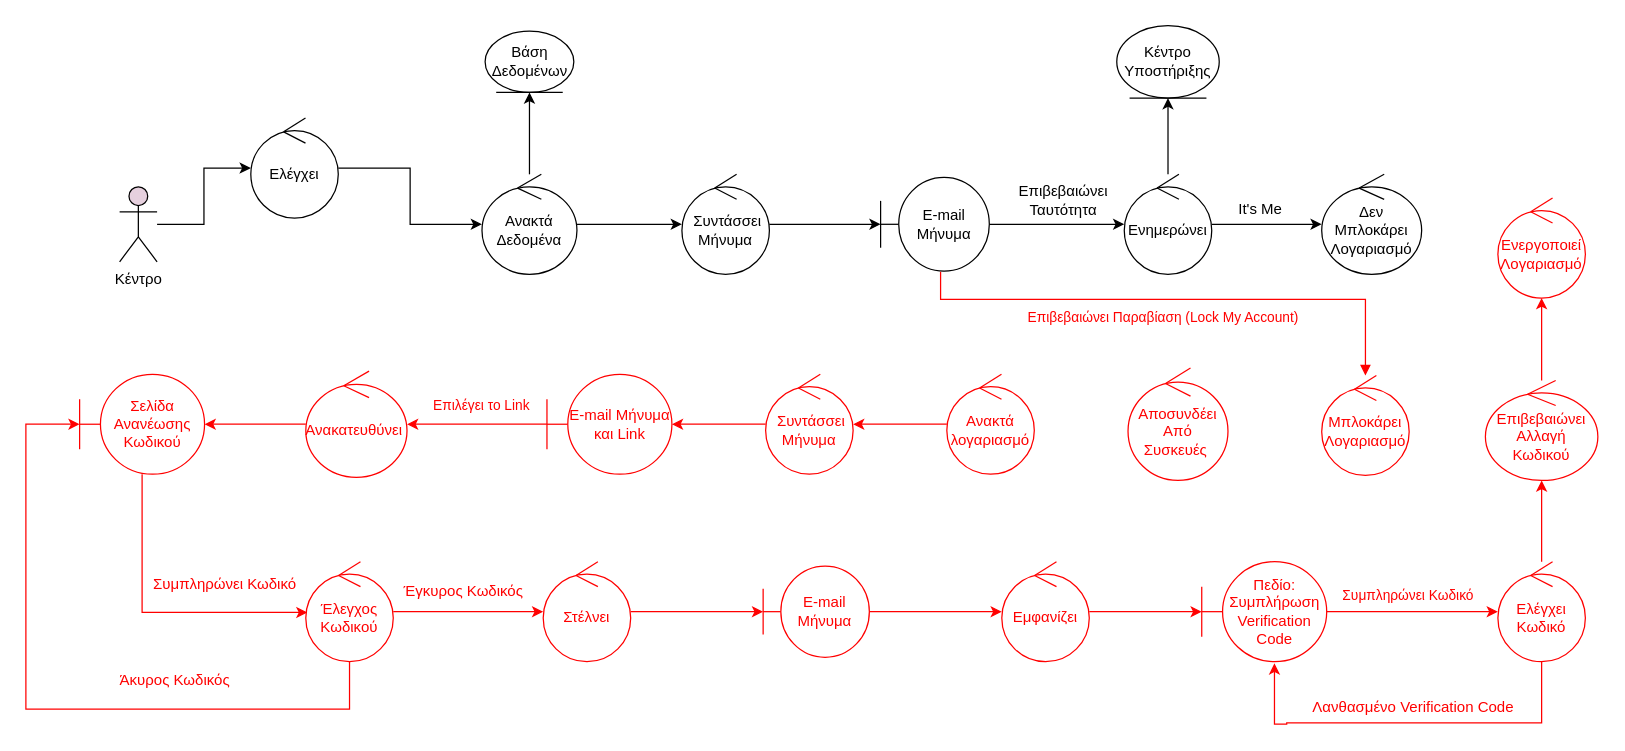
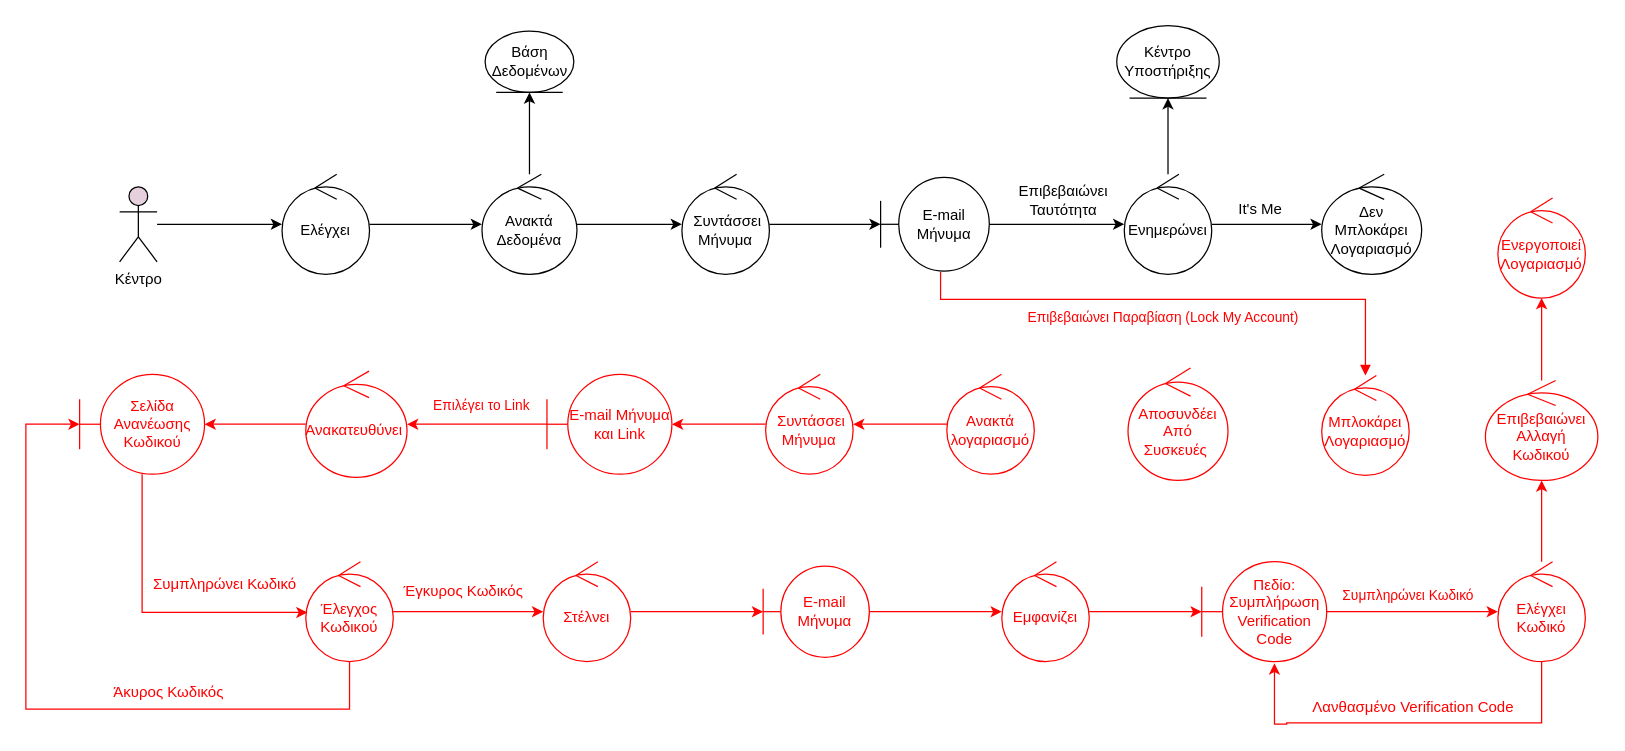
- <mxCell id="5" value="Ελέγχει" style="ellipse;shape=umlControl;whiteSpace=wrap;html=1;" parent="1" vertex="1"><mxGeometry x="200" y="94" width="70" height="80" as="geometry" /></mxCell>
+ <mxCell id="5" value="Ελέγχει" style="ellipse;shape=umlControl;whiteSpace=wrap;html=1;" parent="1" vertex="1"><mxGeometry x="225" y="139" width="70" height="80" as="geometry" /></mxCell>
- <mxCell id="56" value="Άκυρος Κωδικός" style="text;html=1;align=center;verticalAlign=middle;resizable=0;points=[];autosize=1;strokeColor=none;fillColor=none;fontColor=#FF0000;" parent="1" vertex="1"><mxGeometry x="90" y="535" width="98" height="18" as="geometry" /></mxCell>
+ <mxCell id="56" value="Άκυρος Κωδικός" style="text;html=1;align=center;verticalAlign=middle;resizable=0;points=[];autosize=1;strokeColor=none;fillColor=none;fontColor=#FF0000;" parent="1" vertex="1"><mxGeometry x="85" y="545" width="98" height="18" as="geometry" /></mxCell>
